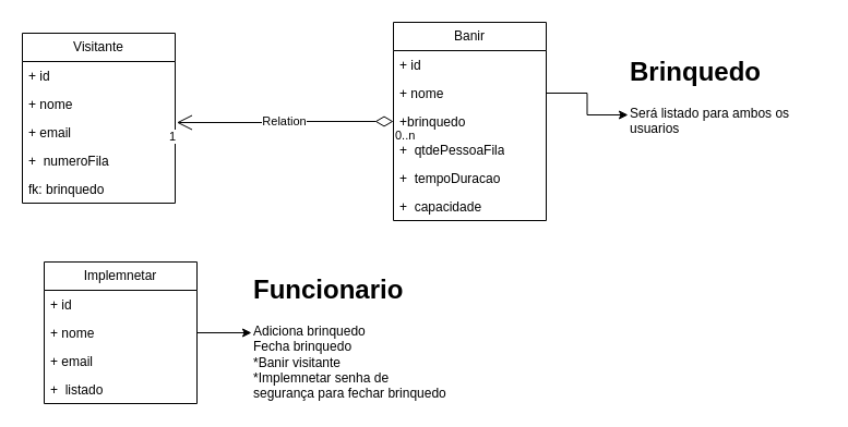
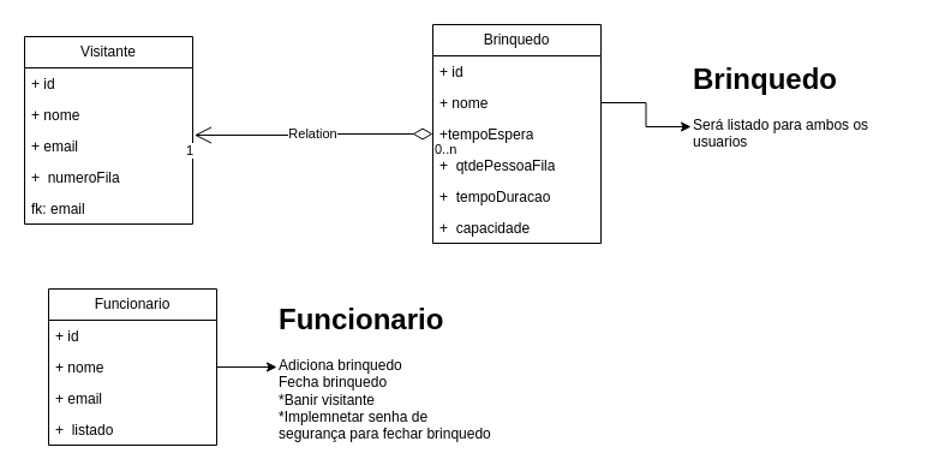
- <mxCell id="2" value="Banir" style="swimlane;fontStyle=0;childLayout=stackLayout;horizontal=1;startSize=26;fillColor=none;horizontalStack=0;resizeParent=1;resizeParentMax=0;resizeLast=0;collapsible=1;marginBottom=0;whiteSpace=wrap;html=1;" parent="1" vertex="1"><mxGeometry x="360" y="20" width="140" height="182" as="geometry" /></mxCell>
+ <mxCell id="2" value="Brinquedo" style="swimlane;fontStyle=0;childLayout=stackLayout;horizontal=1;startSize=26;fillColor=none;horizontalStack=0;resizeParent=1;resizeParentMax=0;resizeLast=0;collapsible=1;marginBottom=0;whiteSpace=wrap;html=1;" parent="1" vertex="1"><mxGeometry x="360" y="20" width="140" height="182" as="geometry" /></mxCell>
- <mxCell id="5" value="+brinquedo" style="text;strokeColor=none;fillColor=none;align=left;verticalAlign=top;spacingLeft=4;spacingRight=4;overflow=hidden;rotatable=0;points=[[0,0.5],[1,0.5]];portConstraint=eastwest;whiteSpace=wrap;html=1;" parent="2" vertex="1"><mxGeometry y="78" width="140" height="26" as="geometry" /></mxCell>
+ <mxCell id="5" value="+tempoEspera" style="text;strokeColor=none;fillColor=none;align=left;verticalAlign=top;spacingLeft=4;spacingRight=4;overflow=hidden;rotatable=0;points=[[0,0.5],[1,0.5]];portConstraint=eastwest;whiteSpace=wrap;html=1;" parent="2" vertex="1"><mxGeometry y="78" width="140" height="26" as="geometry" /></mxCell>
- <mxCell id="19" value="fk: brinquedo" style="text;strokeColor=none;fillColor=none;align=left;verticalAlign=top;spacingLeft=4;spacingRight=4;overflow=hidden;rotatable=0;points=[[0,0.5],[1,0.5]];portConstraint=eastwest;whiteSpace=wrap;html=1;" parent="14" vertex="1"><mxGeometry y="130" width="140" height="26" as="geometry" /></mxCell>
+ <mxCell id="19" value="fk: email" style="text;strokeColor=none;fillColor=none;align=left;verticalAlign=top;spacingLeft=4;spacingRight=4;overflow=hidden;rotatable=0;points=[[0,0.5],[1,0.5]];portConstraint=eastwest;whiteSpace=wrap;html=1;" parent="14" vertex="1"><mxGeometry y="130" width="140" height="26" as="geometry" /></mxCell>
- <mxCell id="9" value="Implemnetar" style="swimlane;fontStyle=0;childLayout=stackLayout;horizontal=1;startSize=26;fillColor=none;horizontalStack=0;resizeParent=1;resizeParentMax=0;resizeLast=0;collapsible=1;marginBottom=0;whiteSpace=wrap;html=1;" parent="1" vertex="1"><mxGeometry x="40" y="240" width="140" height="130" as="geometry" /></mxCell>
+ <mxCell id="9" value="Funcionario" style="swimlane;fontStyle=0;childLayout=stackLayout;horizontal=1;startSize=26;fillColor=none;horizontalStack=0;resizeParent=1;resizeParentMax=0;resizeLast=0;collapsible=1;marginBottom=0;whiteSpace=wrap;html=1;" parent="1" vertex="1"><mxGeometry x="40" y="240" width="140" height="130" as="geometry" /></mxCell>
